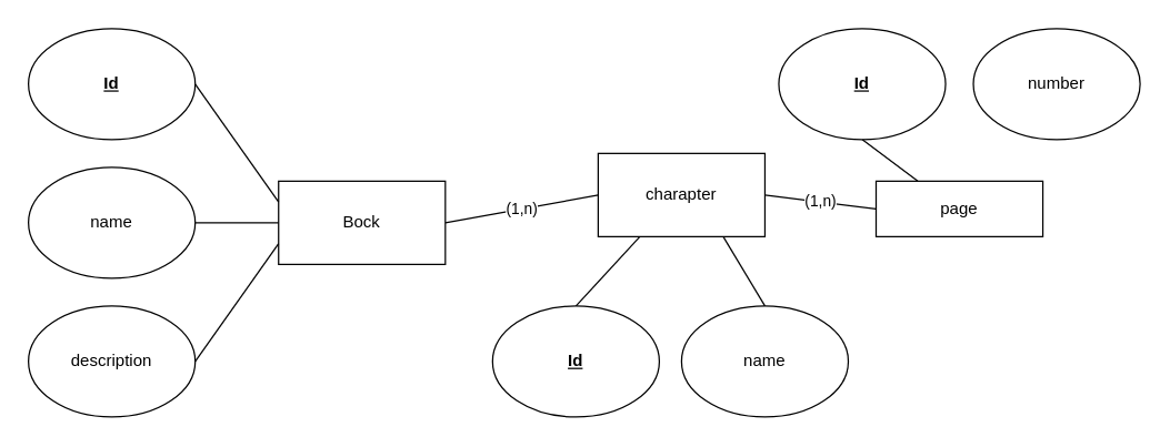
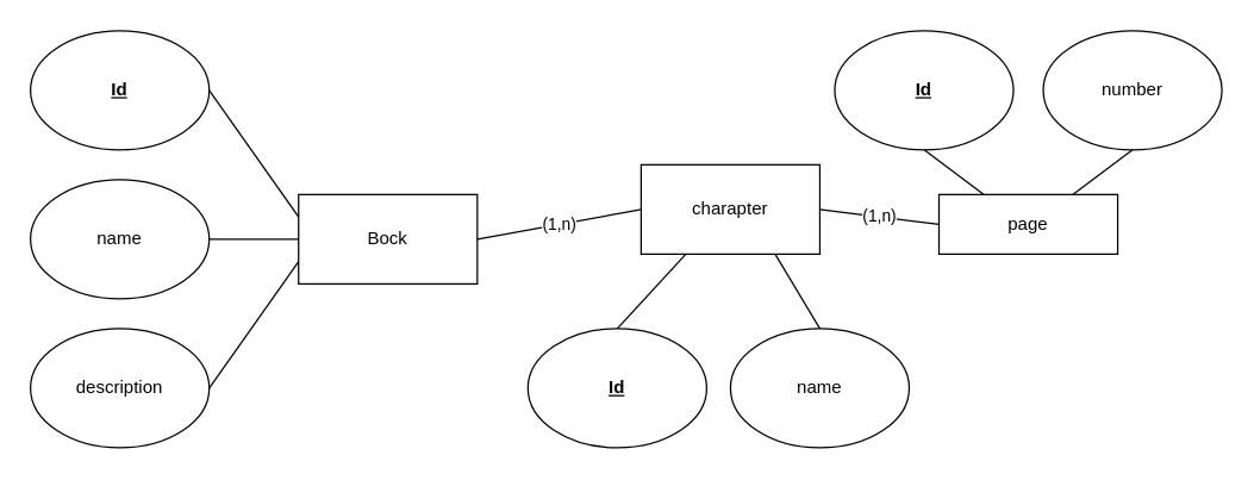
+ <mxCell id="17" style="edgeStyle=none;rounded=0;orthogonalLoop=1;jettySize=auto;html=1;exitX=0.5;exitY=1;exitDx=0;exitDy=0;entryX=0.75;entryY=0;entryDx=0;entryDy=0;endArrow=none;endFill=0;" parent="1" source="18" target="14" edge="1"><mxGeometry relative="1" as="geometry" /></mxCell>
